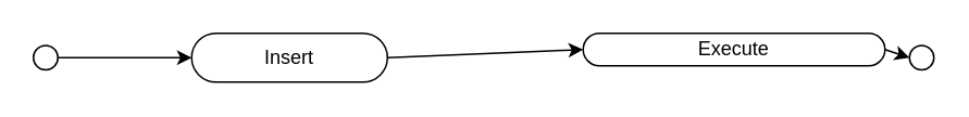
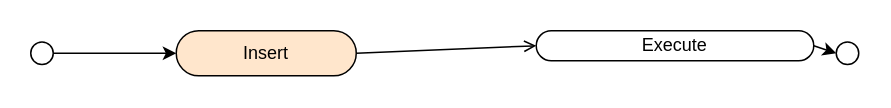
- <mxCell id="7" value="" style="endArrow=classic;html=1;exitX=1;exitY=0.5;exitDx=0;exitDy=0;entryX=0;entryY=0.5;entryDx=0;entryDy=0;" edge="1" parent="1" source="3" target="4"><mxGeometry width="50" height="50" relative="1" as="geometry"><mxPoint x="287" y="220" as="sourcePoint" /><mxPoint x="337" y="170" as="targetPoint" /></mxGeometry></mxCell>
+ <mxCell id="7" value="" style="endArrow=open;html=1;exitX=1;exitY=0.5;exitDx=0;exitDy=0;entryX=0;entryY=0.5;entryDx=0;entryDy=0;" edge="1" parent="1" source="3" target="4"><mxGeometry width="50" height="50" relative="1" as="geometry"><mxPoint x="287" y="220" as="sourcePoint" /><mxPoint x="337" y="170" as="targetPoint" /></mxGeometry></mxCell>
- <mxCell id="3" value="Insert" style="rounded=1;whiteSpace=wrap;html=1;absoluteArcSize=1;imageWidth=24;arcSize=30;" parent="1" vertex="1"><mxGeometry x="117" y="20" width="120" height="30" as="geometry" /></mxCell>
+ <mxCell id="3" value="Insert" style="rounded=1;whiteSpace=wrap;html=1;absoluteArcSize=1;imageWidth=24;arcSize=30;fillColor=#ffe6cc;" parent="1" vertex="1"><mxGeometry x="117" y="20" width="120" height="30" as="geometry" /></mxCell>
